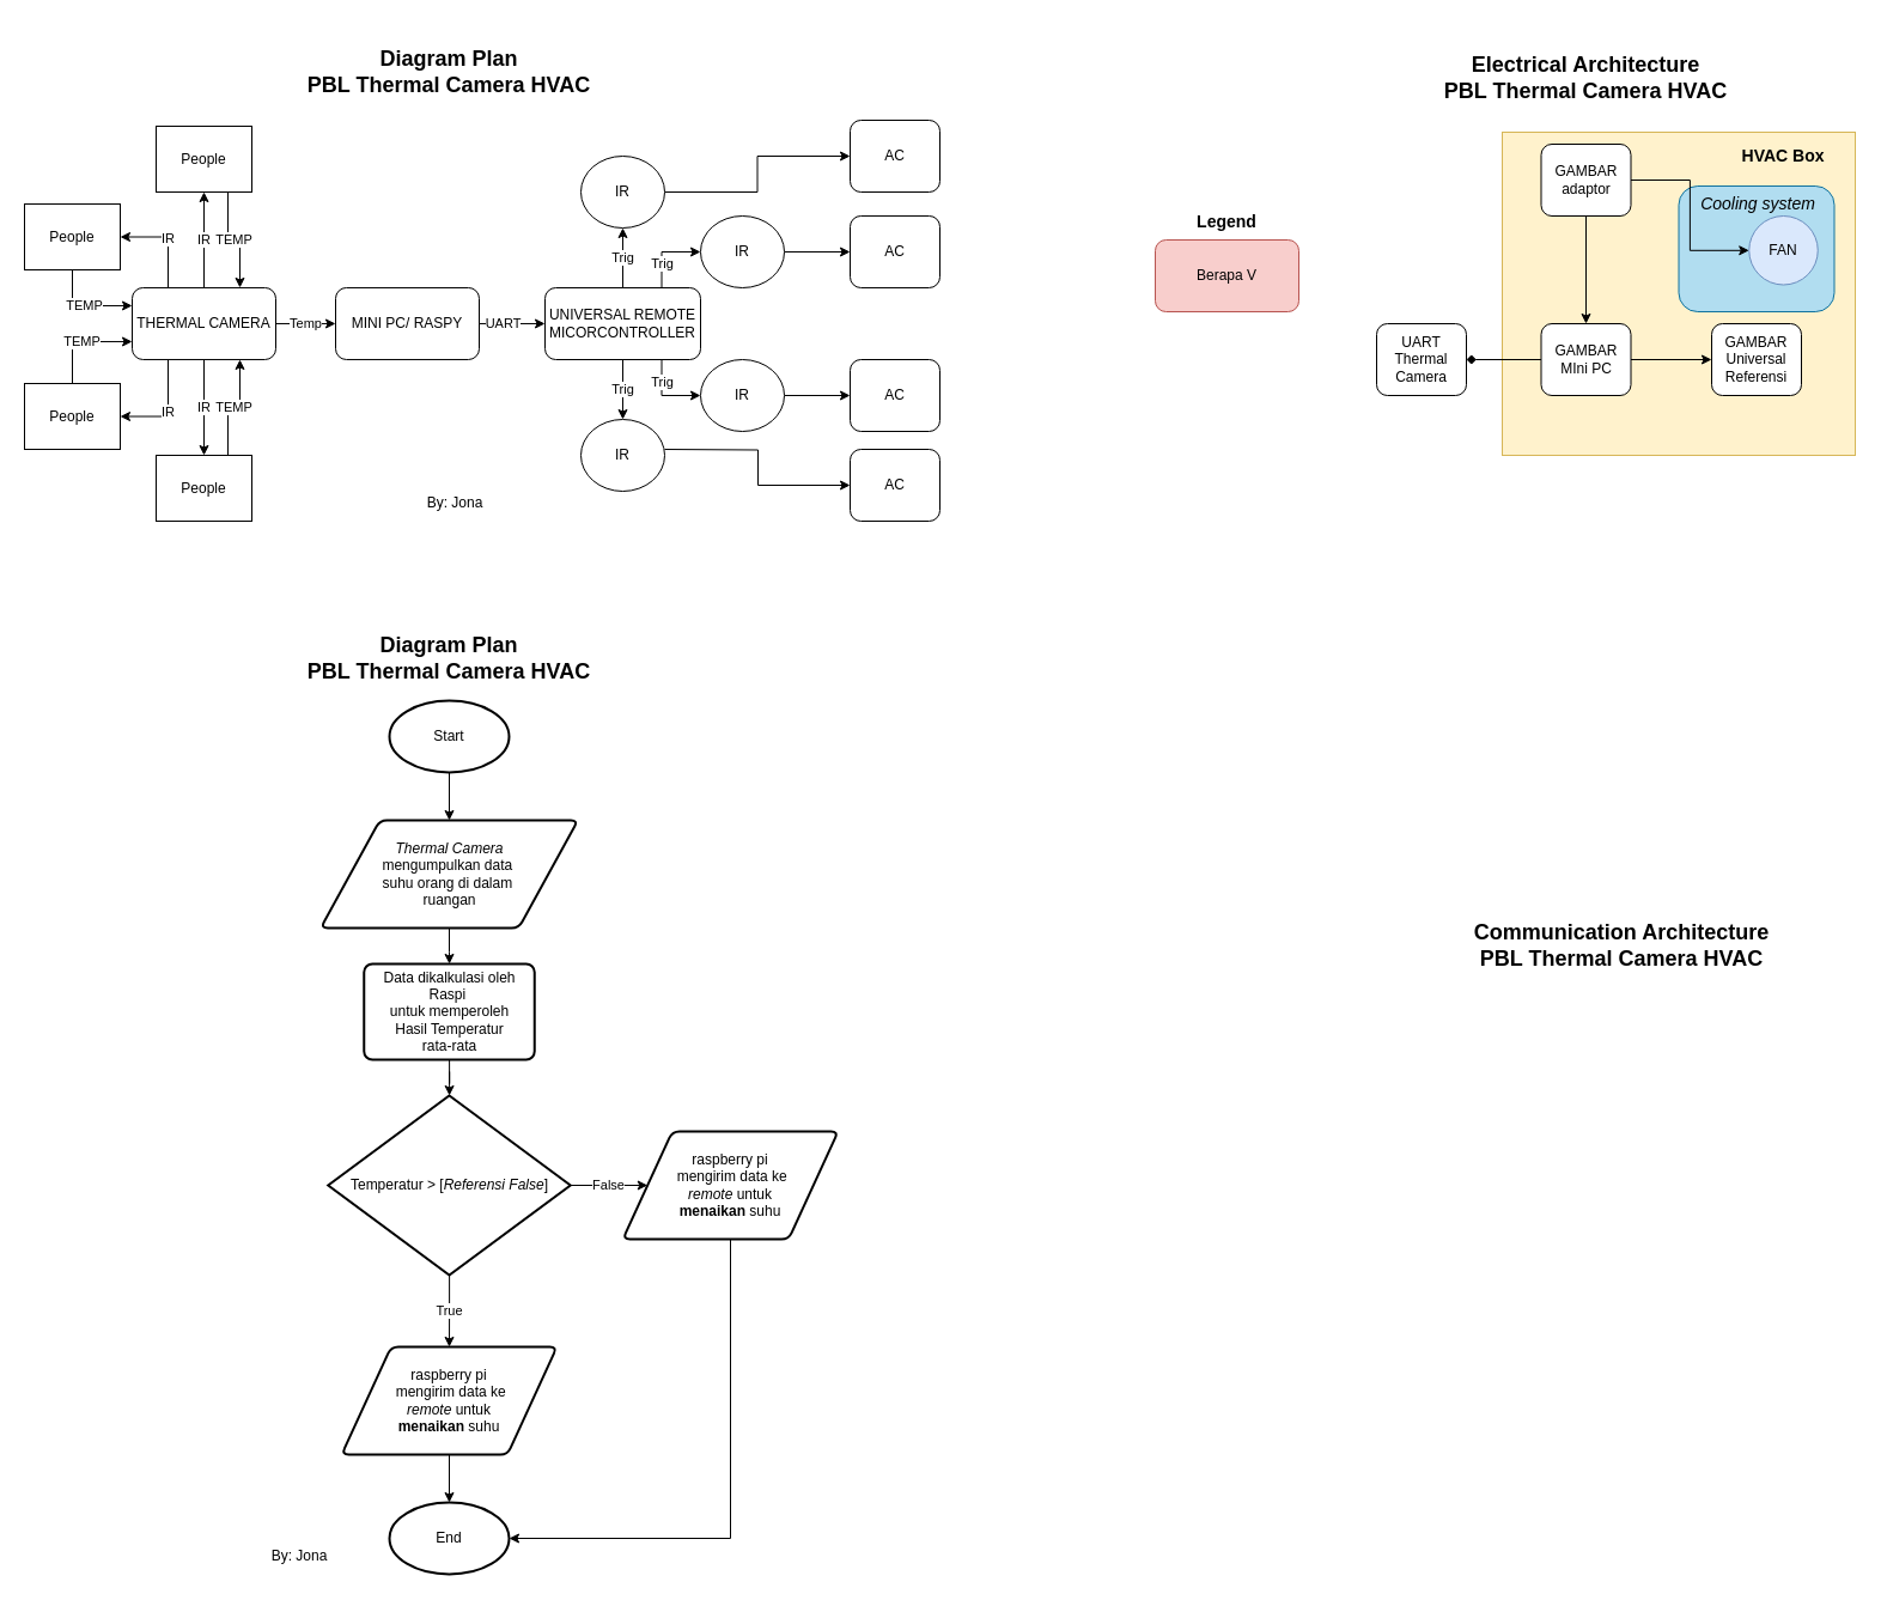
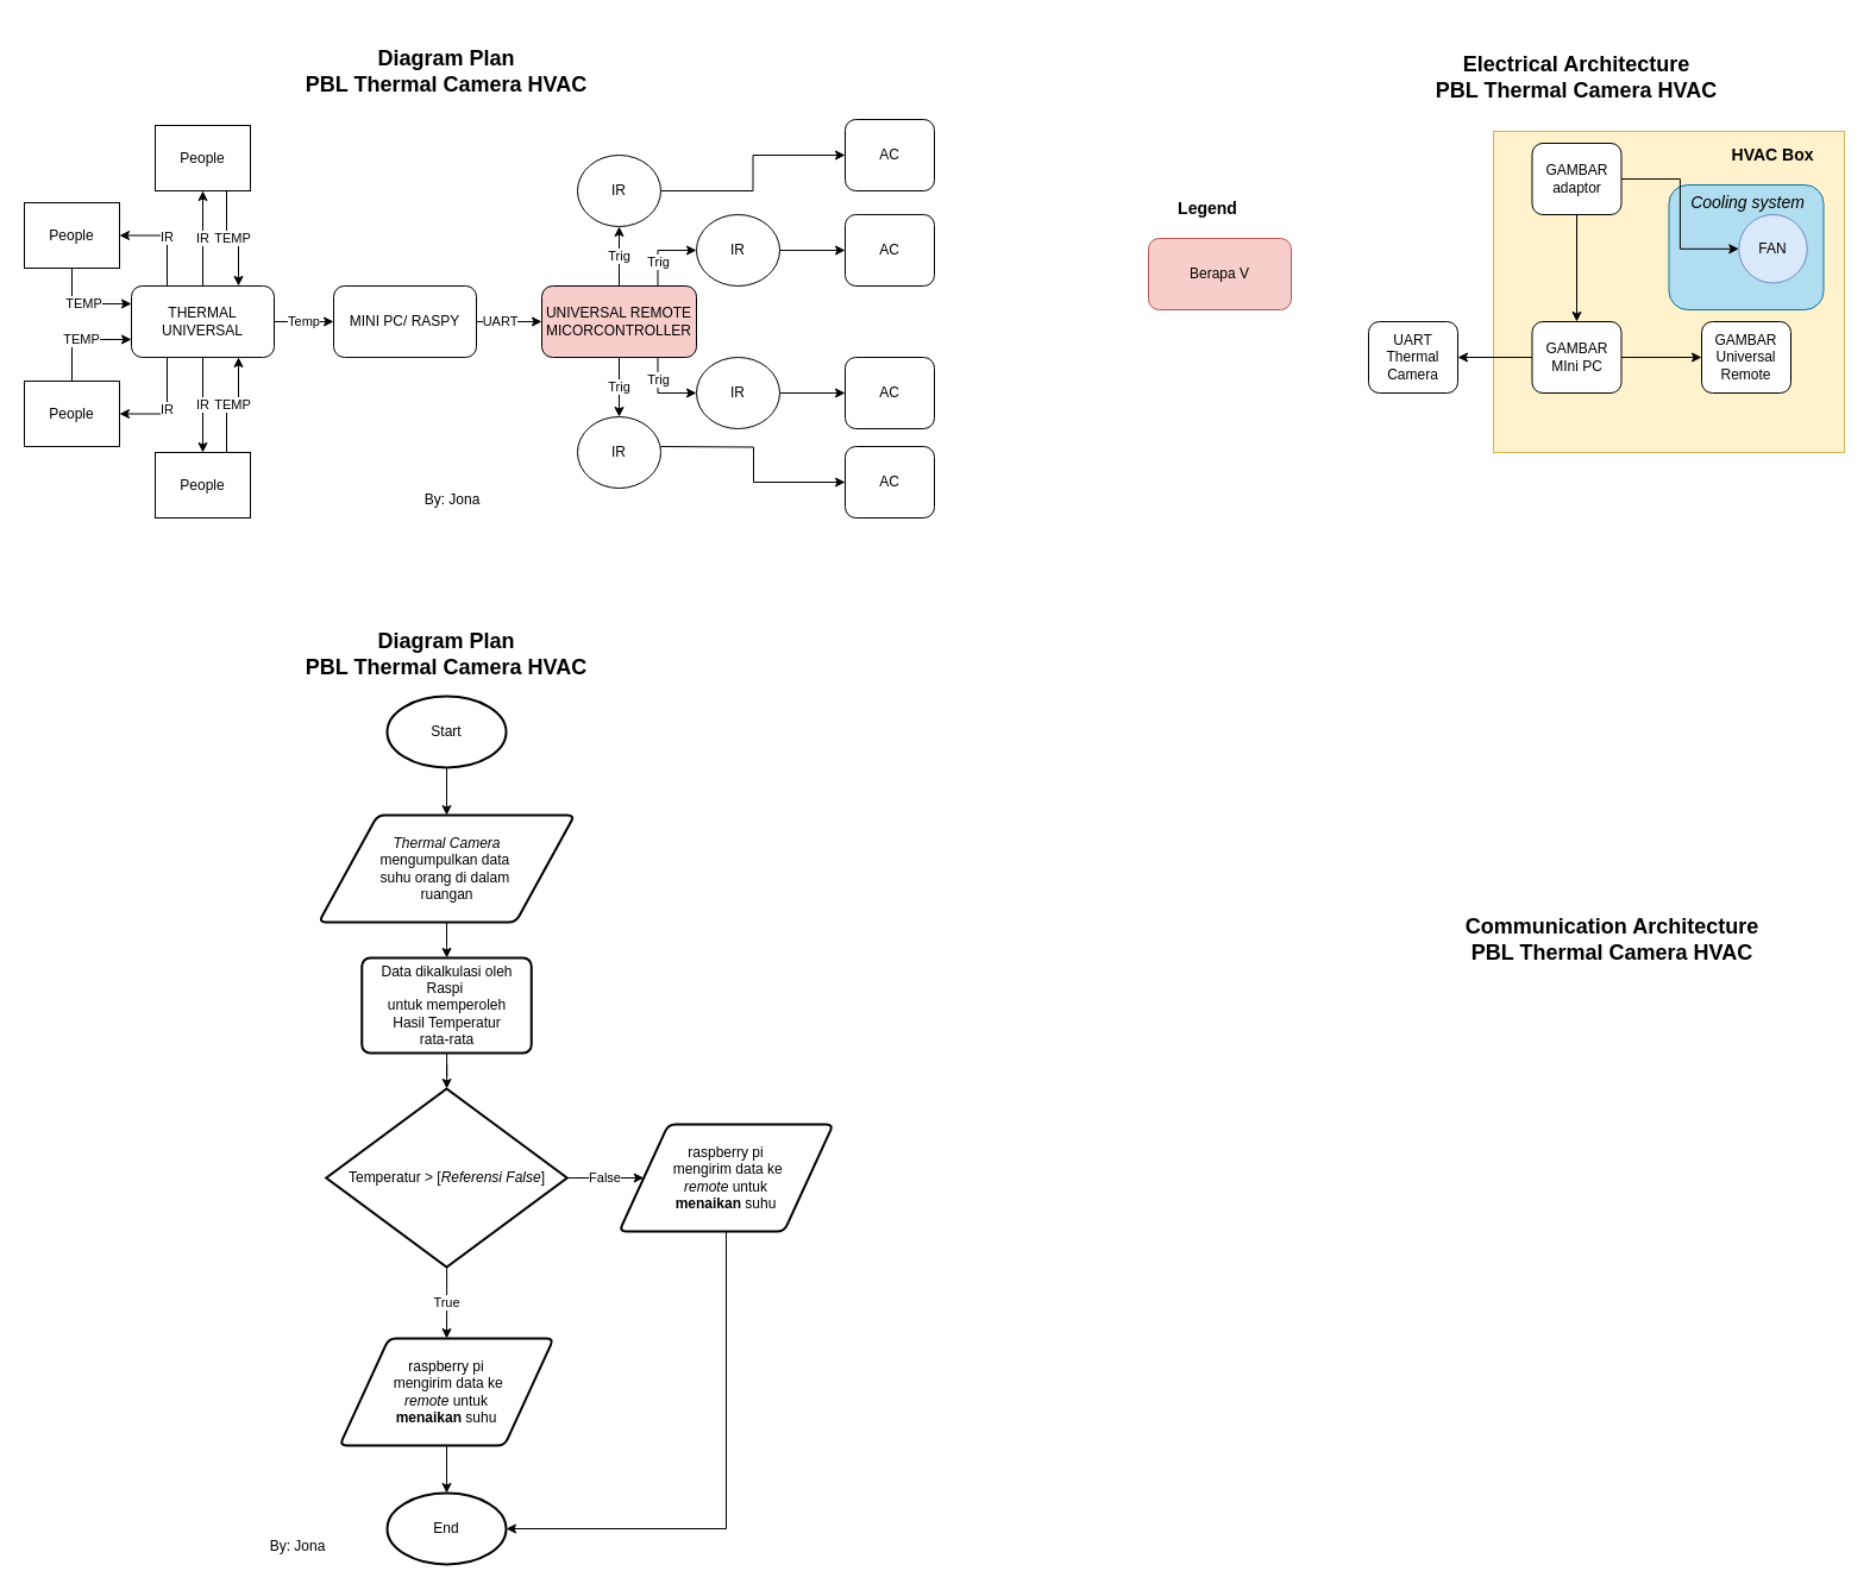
- <mxCell id="65" value="&lt;b&gt;&lt;font style=&quot;font-size: 14px;&quot;&gt;Legend&lt;/font&gt;&lt;/b&gt;" style="text;html=1;align=center;verticalAlign=middle;whiteSpace=wrap;rounded=0;" vertex="1" parent="1"><mxGeometry x="960" y="170" width="130" height="30" as="geometry" /></mxCell>
+ <mxCell id="65" value="&lt;b&gt;&lt;font style=&quot;font-size: 14px;&quot;&gt;Legend&lt;/font&gt;&lt;/b&gt;" style="text;html=1;align=center;verticalAlign=middle;whiteSpace=wrap;rounded=0;" vertex="1" parent="1"><mxGeometry x="950" y="160" width="130" height="30" as="geometry" /></mxCell>
- <mxCell id="9" value="THERMAL CAMERA" style="rounded=1;whiteSpace=wrap;html=1;" parent="1" vertex="1"><mxGeometry x="110" y="239.97" width="120" height="60" as="geometry" /></mxCell>
+ <mxCell id="9" value="THERMAL UNIVERSAL" style="rounded=1;whiteSpace=wrap;html=1;" parent="1" vertex="1"><mxGeometry x="110" y="239.97" width="120" height="60" as="geometry" /></mxCell>
- <mxCell id="16" value="UNIVERSAL REMOTE&lt;br&gt;MICORCONTROLLER" style="rounded=1;whiteSpace=wrap;html=1;" parent="1" vertex="1"><mxGeometry x="455" y="240" width="130" height="60" as="geometry" /></mxCell>
+ <mxCell id="16" value="UNIVERSAL REMOTE&lt;br&gt;MICORCONTROLLER" style="rounded=1;whiteSpace=wrap;html=1;fillColor=#f8cecc;" parent="1" vertex="1"><mxGeometry x="455" y="240" width="130" height="60" as="geometry" /></mxCell>
- <mxCell id="59" value="" style="edgeStyle=orthogonalEdgeStyle;rounded=0;orthogonalLoop=1;jettySize=auto;html=1;endArrow=diamond;" edge="1" parent="1" source="61" target="62"><mxGeometry relative="1" as="geometry" /></mxCell>
+ <mxCell id="59" value="" style="edgeStyle=orthogonalEdgeStyle;rounded=0;orthogonalLoop=1;jettySize=auto;html=1;" edge="1" parent="1" source="61" target="62"><mxGeometry relative="1" as="geometry" /></mxCell>
- <mxCell id="63" value="GAMBAR&lt;div&gt;Universal Referensi&lt;/div&gt;" style="rounded=1;whiteSpace=wrap;html=1;" vertex="1" parent="1"><mxGeometry x="1430" y="270" width="75" height="60" as="geometry" /></mxCell>
+ <mxCell id="63" value="GAMBAR&lt;div&gt;Universal Remote&lt;/div&gt;" style="rounded=1;whiteSpace=wrap;html=1;" vertex="1" parent="1"><mxGeometry x="1430" y="270" width="75" height="60" as="geometry" /></mxCell>
